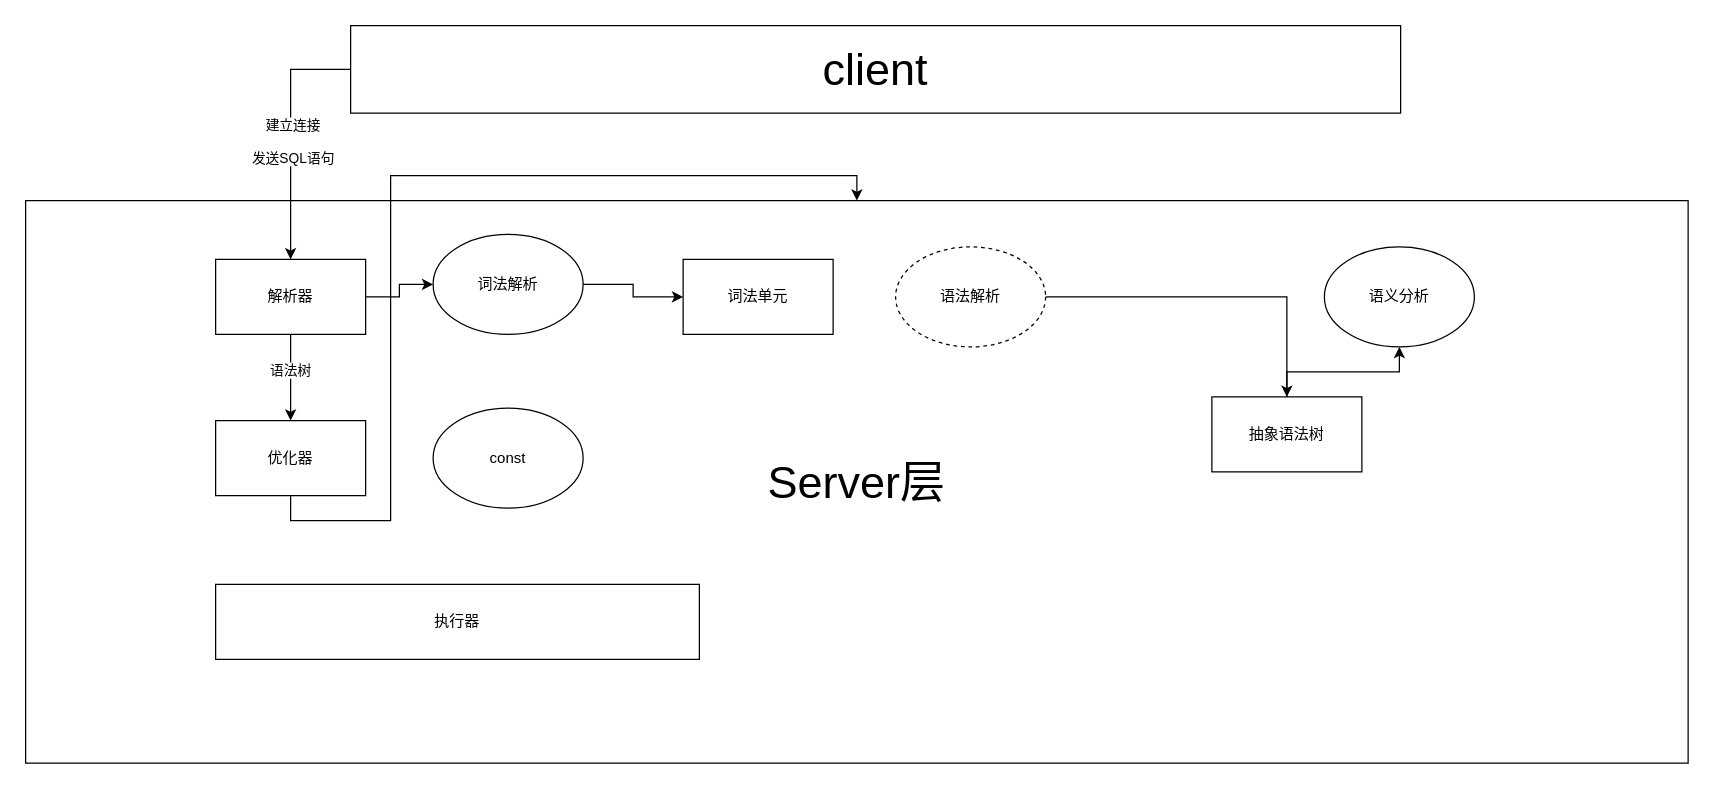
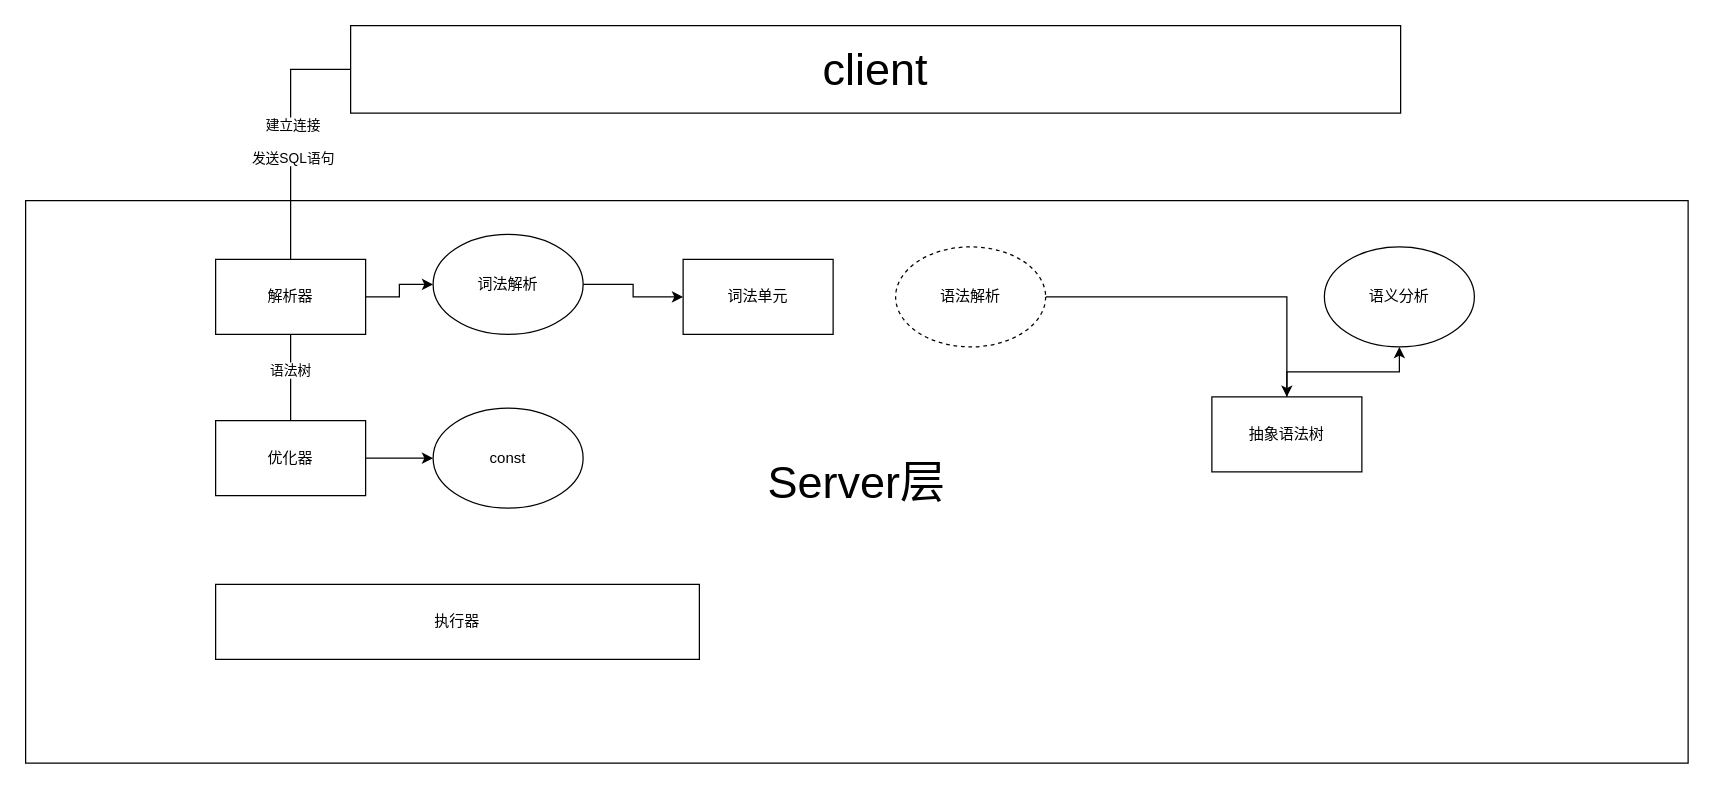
- <mxCell id="17" value="" style="edgeStyle=orthogonalEdgeStyle;rounded=0;orthogonalLoop=1;jettySize=auto;html=1;" edge="1" parent="1" source="18" target="2"><mxGeometry relative="1" as="geometry" /></mxCell>
+ <mxCell id="17" value="" style="edgeStyle=orthogonalEdgeStyle;rounded=0;orthogonalLoop=1;jettySize=auto;html=1;" edge="1" parent="1" source="18" target="20"><mxGeometry relative="1" as="geometry" /></mxCell>
- <mxCell id="7" style="edgeStyle=orthogonalEdgeStyle;rounded=0;orthogonalLoop=1;jettySize=auto;html=1;exitX=0;exitY=0.5;exitDx=0;exitDy=0;" edge="1" parent="1" source="9" target="6"><mxGeometry relative="1" as="geometry" /></mxCell>
+ <mxCell id="7" style="edgeStyle=orthogonalEdgeStyle;rounded=0;orthogonalLoop=1;jettySize=auto;html=1;exitX=0;exitY=0.5;exitDx=0;exitDy=0;endArrow=none;" edge="1" parent="1" source="9" target="6"><mxGeometry relative="1" as="geometry" /></mxCell>
- <mxCell id="4" value="" style="edgeStyle=orthogonalEdgeStyle;rounded=0;orthogonalLoop=1;jettySize=auto;html=1;" edge="1" parent="1" source="6" target="18"><mxGeometry relative="1" as="geometry" /></mxCell>
+ <mxCell id="4" value="" style="edgeStyle=orthogonalEdgeStyle;rounded=0;orthogonalLoop=1;jettySize=auto;html=1;endArrow=none;" edge="1" parent="1" source="6" target="18"><mxGeometry relative="1" as="geometry" /></mxCell>
